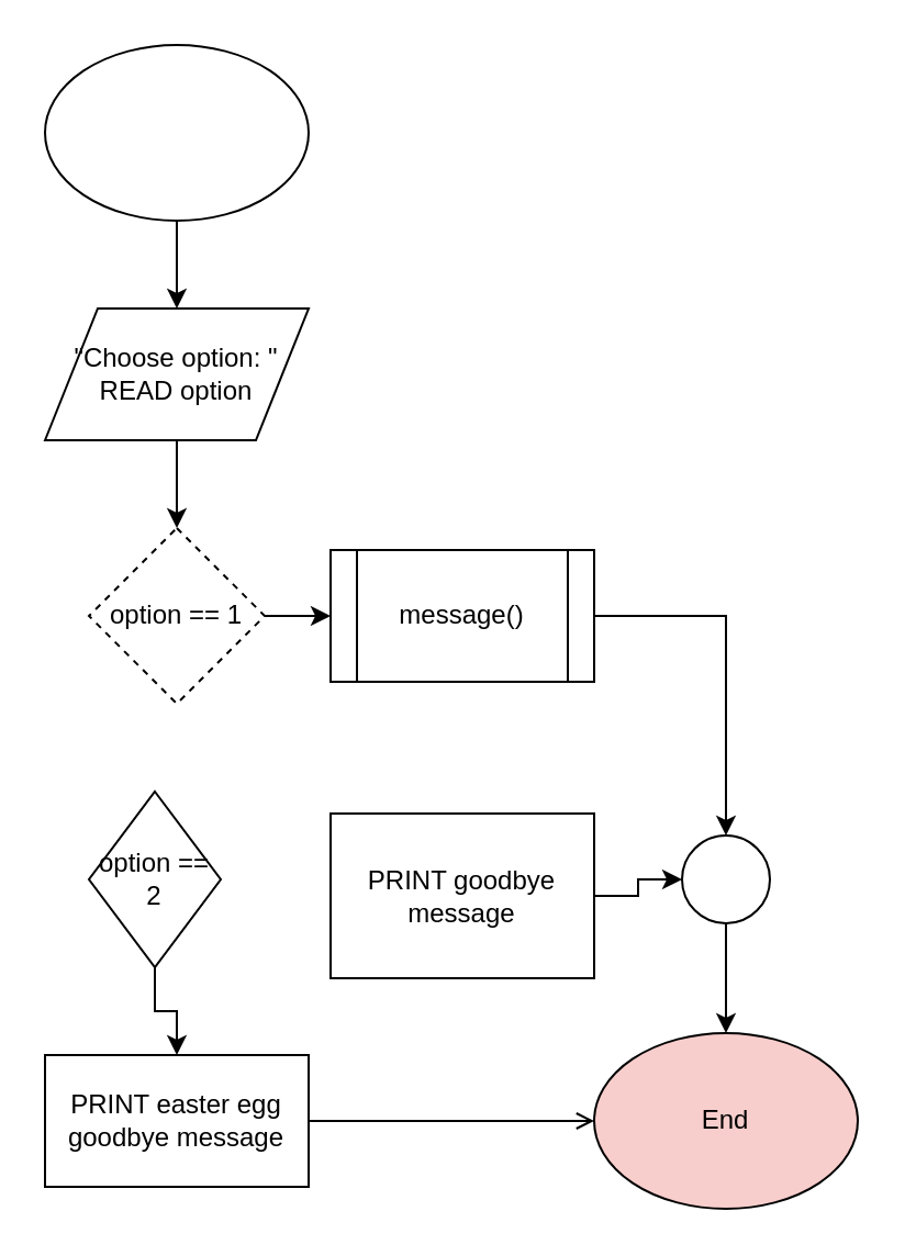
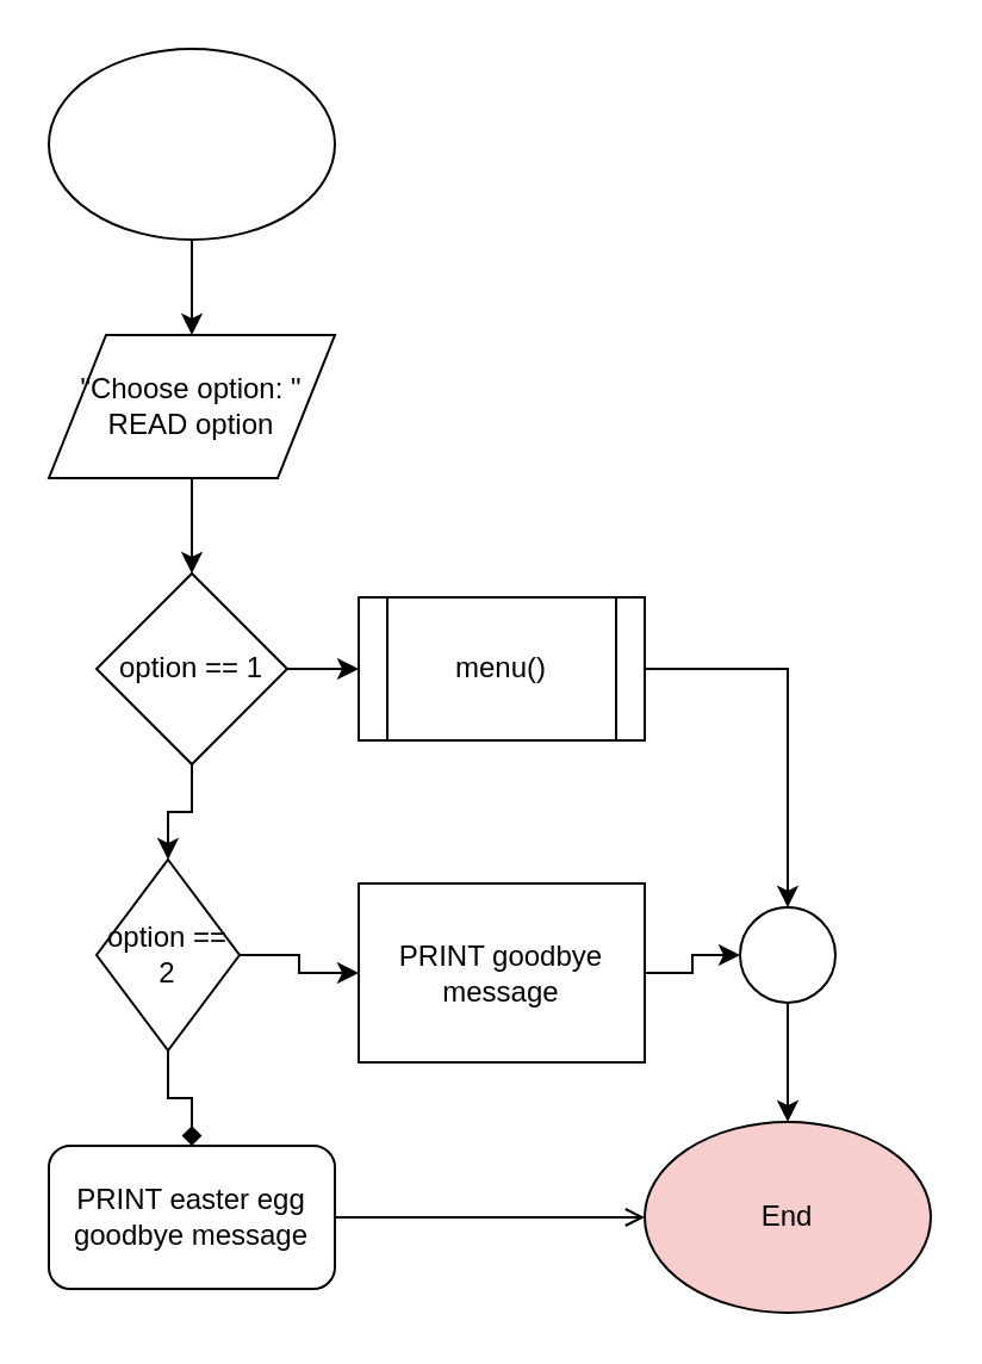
- <mxCell id="8" value="option == 1" style="rhombus;whiteSpace=wrap;html=1;dashed=1;" vertex="1" parent="1"><mxGeometry x="40" y="240" width="80" height="80" as="geometry" /></mxCell>
+ <mxCell id="8" value="option == 1" style="rhombus;whiteSpace=wrap;html=1;" vertex="1" parent="1"><mxGeometry x="40" y="240" width="80" height="80" as="geometry" /></mxCell>
- <mxCell id="13" value="message()" style="shape=process;whiteSpace=wrap;html=1;backgroundOutline=1;" vertex="1" parent="1"><mxGeometry x="150" y="250" width="120" height="60" as="geometry" /></mxCell>
+ <mxCell id="13" value="menu()" style="shape=process;whiteSpace=wrap;html=1;backgroundOutline=1;" vertex="1" parent="1"><mxGeometry x="150" y="250" width="120" height="60" as="geometry" /></mxCell>
+ <mxCell id="6" value="" style="edgeStyle=orthogonalEdgeStyle;rounded=0;orthogonalLoop=1;jettySize=auto;html=1;" edge="1" parent="1" source="8" target="11"><mxGeometry relative="1" as="geometry" /></mxCell>
+ <mxCell id="10" value="" style="edgeStyle=orthogonalEdgeStyle;rounded=0;orthogonalLoop=1;jettySize=auto;html=1;" edge="1" parent="1" source="11" target="15"><mxGeometry relative="1" as="geometry" /></mxCell>
- <mxCell id="9" value="" style="edgeStyle=orthogonalEdgeStyle;rounded=0;orthogonalLoop=1;jettySize=auto;html=1;" edge="1" parent="1" source="11" target="17"><mxGeometry relative="1" as="geometry" /></mxCell>
+ <mxCell id="9" value="" style="edgeStyle=orthogonalEdgeStyle;rounded=0;orthogonalLoop=1;jettySize=auto;html=1;endArrow=diamond;" edge="1" parent="1" source="11" target="17"><mxGeometry relative="1" as="geometry" /></mxCell>
- <mxCell id="17" value="PRINT easter egg goodbye message" style="rounded=0;whiteSpace=wrap;html=1;" vertex="1" parent="1"><mxGeometry x="20" y="480" width="120" height="60" as="geometry" /></mxCell>
+ <mxCell id="17" value="PRINT easter egg goodbye message" style="whiteSpace=wrap;html=1;rounded=1;" vertex="1" parent="1"><mxGeometry x="20" y="480" width="120" height="60" as="geometry" /></mxCell>
